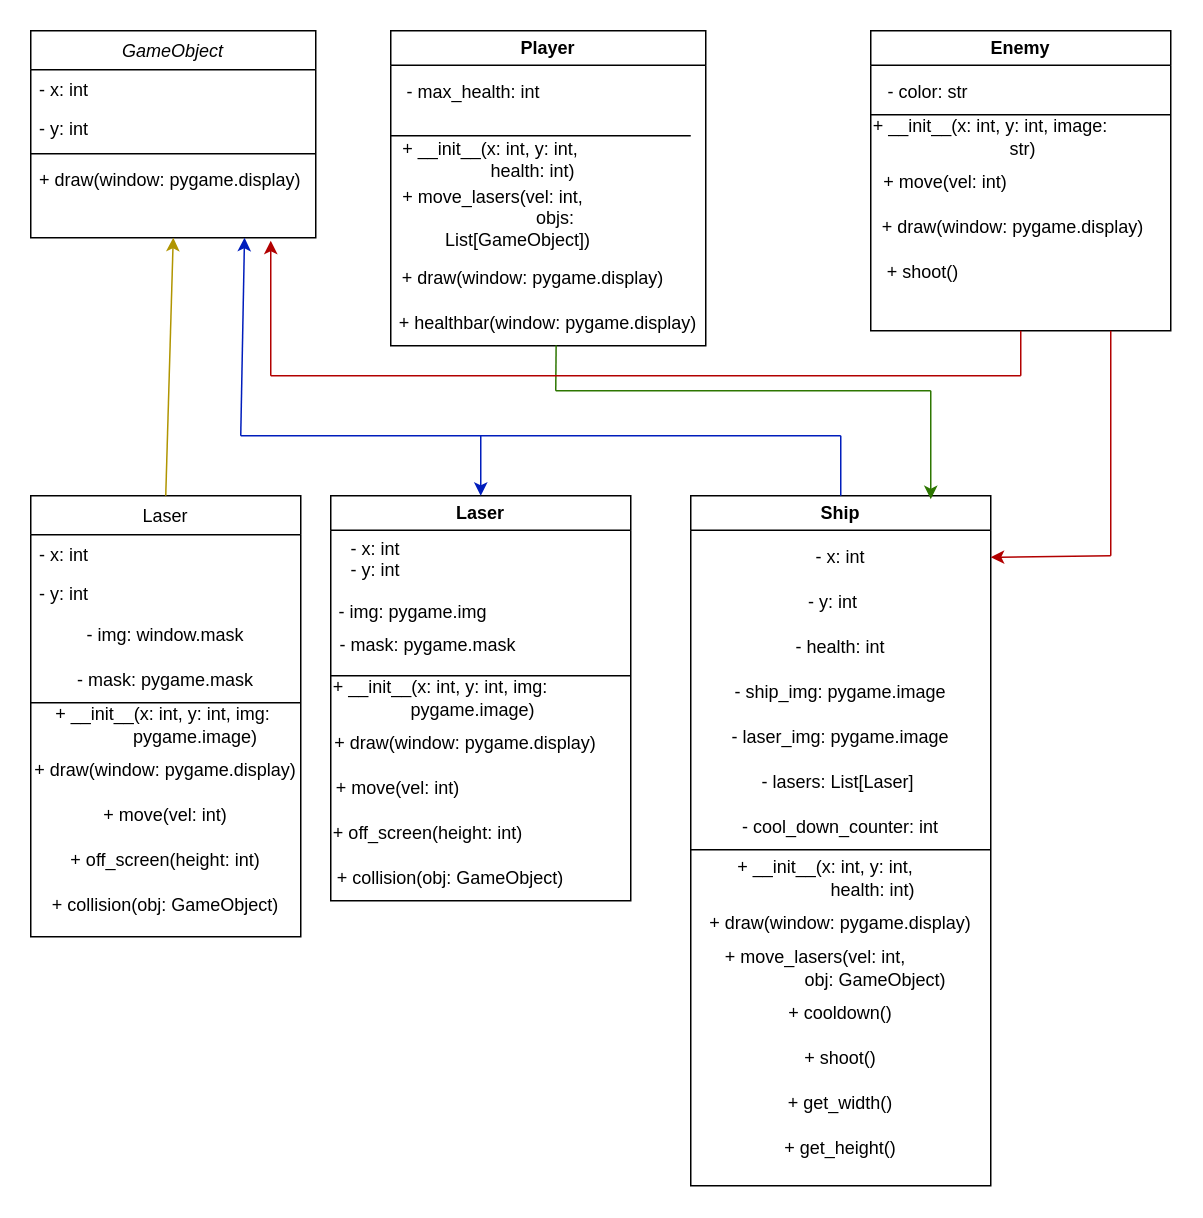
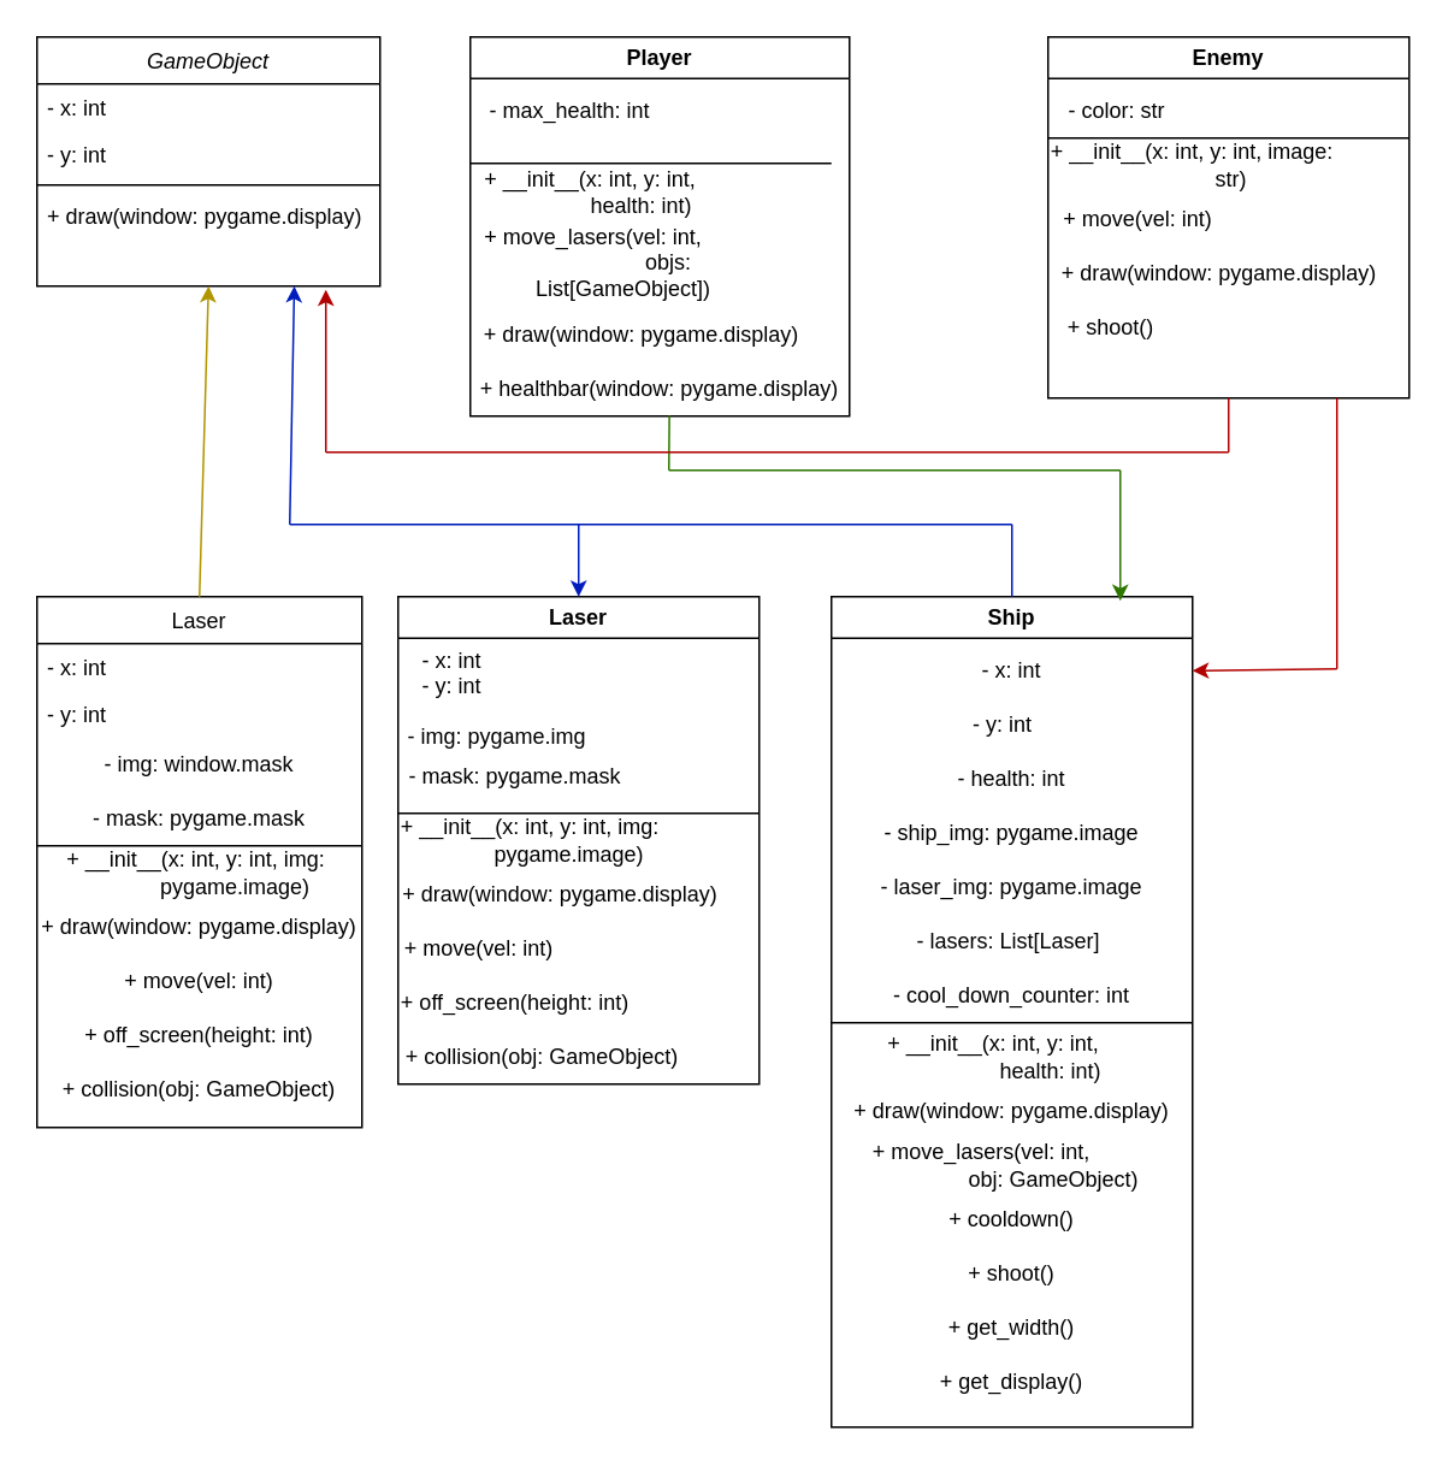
- <mxCell id="43" value="+ get_height()" style="text;html=1;strokeColor=none;fillColor=none;align=center;verticalAlign=middle;whiteSpace=wrap;rounded=0;" vertex="1" parent="28"><mxGeometry y="420" width="200" height="30" as="geometry" /></mxCell>
+ <mxCell id="43" value="+ get_display()" style="text;html=1;strokeColor=none;fillColor=none;align=center;verticalAlign=middle;whiteSpace=wrap;rounded=0;" vertex="1" parent="28"><mxGeometry y="420" width="200" height="30" as="geometry" /></mxCell>
